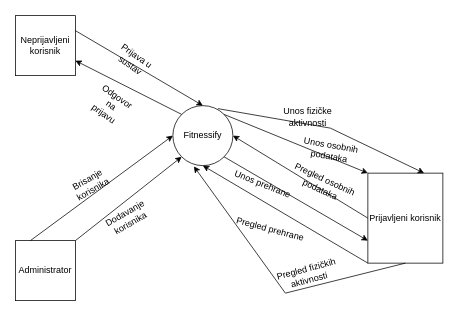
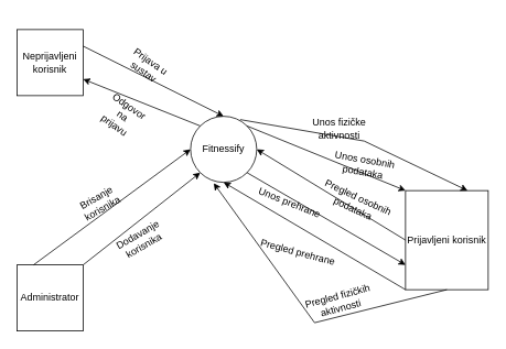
- <mxCell id="3" value="Neprijavljeni korisnik" style="whiteSpace=wrap;html=1;aspect=fixed;" vertex="1" parent="1"><mxGeometry x="20" y="20" width="80" height="80" as="geometry" /></mxCell>
+ <mxCell id="3" value="Neprijavljeni korisnik" style="whiteSpace=wrap;html=1;aspect=fixed;" vertex="1" parent="1"><mxGeometry x="20" y="35" width="80" height="80" as="geometry" /></mxCell>
